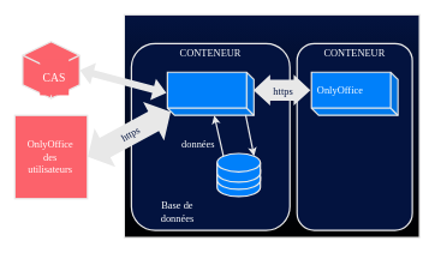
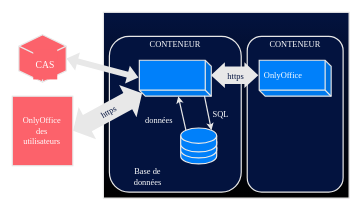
+ <mxCell id="23" value="&lt;font data-font-src=&quot;https://fonts.googleapis.com/css?family=Overpass&quot; face=&quot;Overpass&quot;&gt;SQL&lt;/font&gt;" style="text;html=1;strokeColor=none;fillColor=none;align=center;verticalAlign=middle;whiteSpace=wrap;rounded=0;strokeWidth=2;fontSize=14;fontColor=#FFFFFF;" parent="1" vertex="1"><mxGeometry x="352" y="175" width="32" height="30" as="geometry" /></mxCell>
- <mxCell id="24" value="&lt;font data-font-src=&quot;https://fonts.googleapis.com/css?family=Overpass&quot; face=&quot;Overpass&quot;&gt;données&lt;/font&gt;" style="text;html=1;strokeColor=none;fillColor=none;align=center;verticalAlign=middle;whiteSpace=wrap;rounded=0;strokeWidth=2;fontSize=14;fontColor=#FFFFFF;" parent="1" vertex="1"><mxGeometry x="244.5" y="187" width="60" height="26" as="geometry" /></mxCell>
+ <mxCell id="24" value="&lt;font data-font-src=&quot;https://fonts.googleapis.com/css?family=Overpass&quot; face=&quot;Overpass&quot;&gt;données&lt;/font&gt;" style="text;html=1;strokeColor=none;fillColor=none;align=center;verticalAlign=middle;whiteSpace=wrap;rounded=0;strokeWidth=2;fontSize=14;fontColor=#FFFFFF;" parent="1" vertex="1"><mxGeometry x="234.5" y="187" width="60" height="26" as="geometry" /></mxCell>
